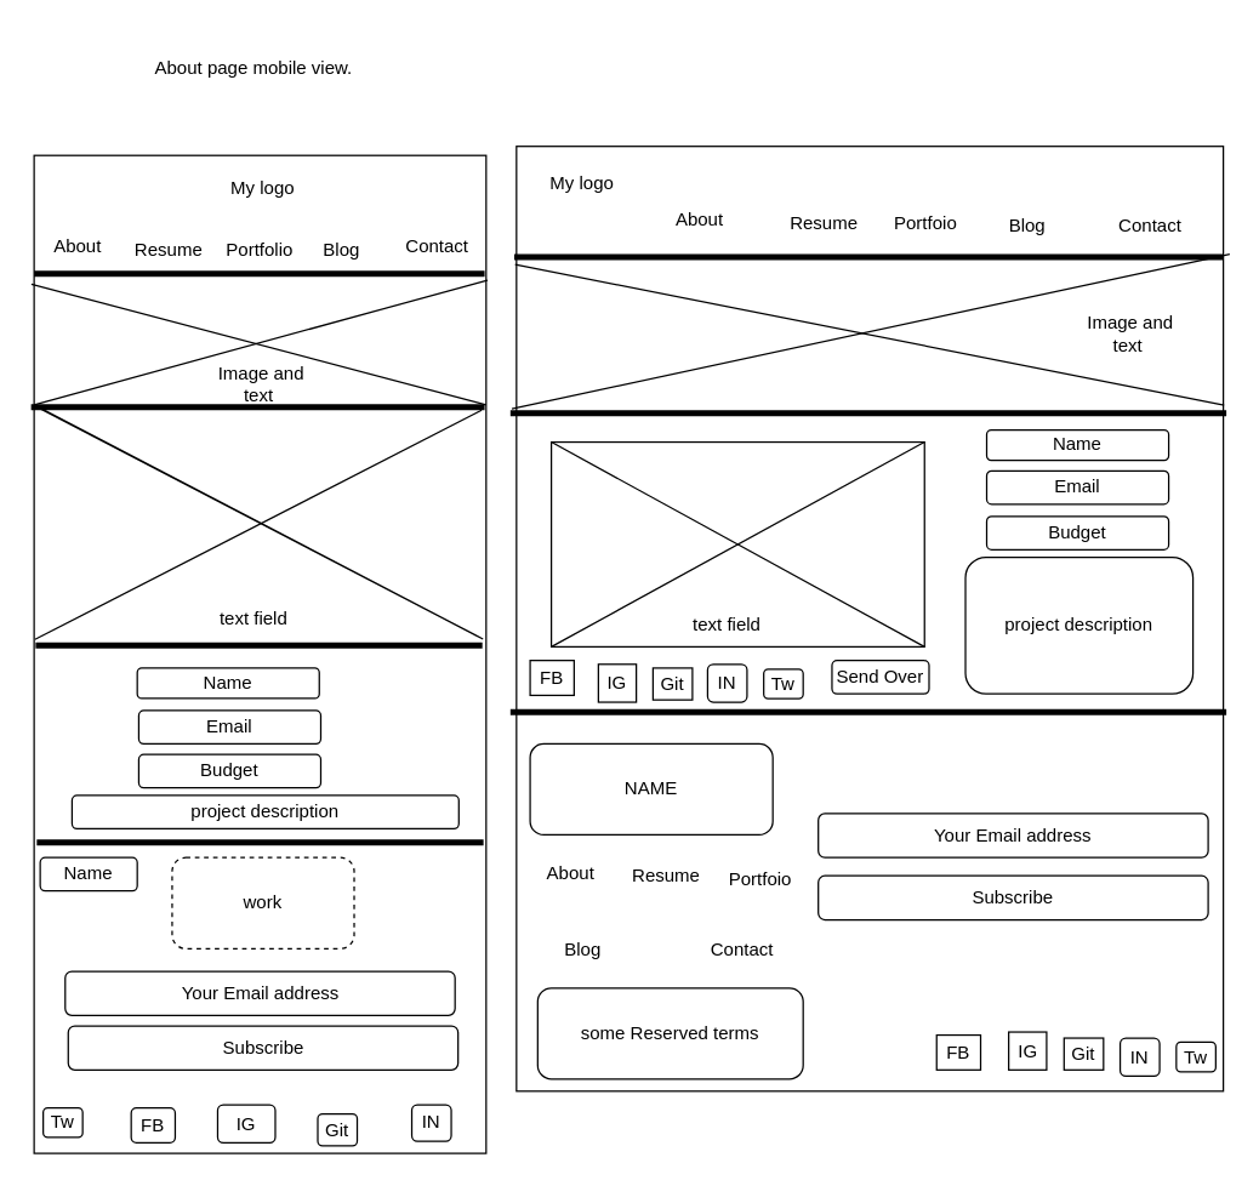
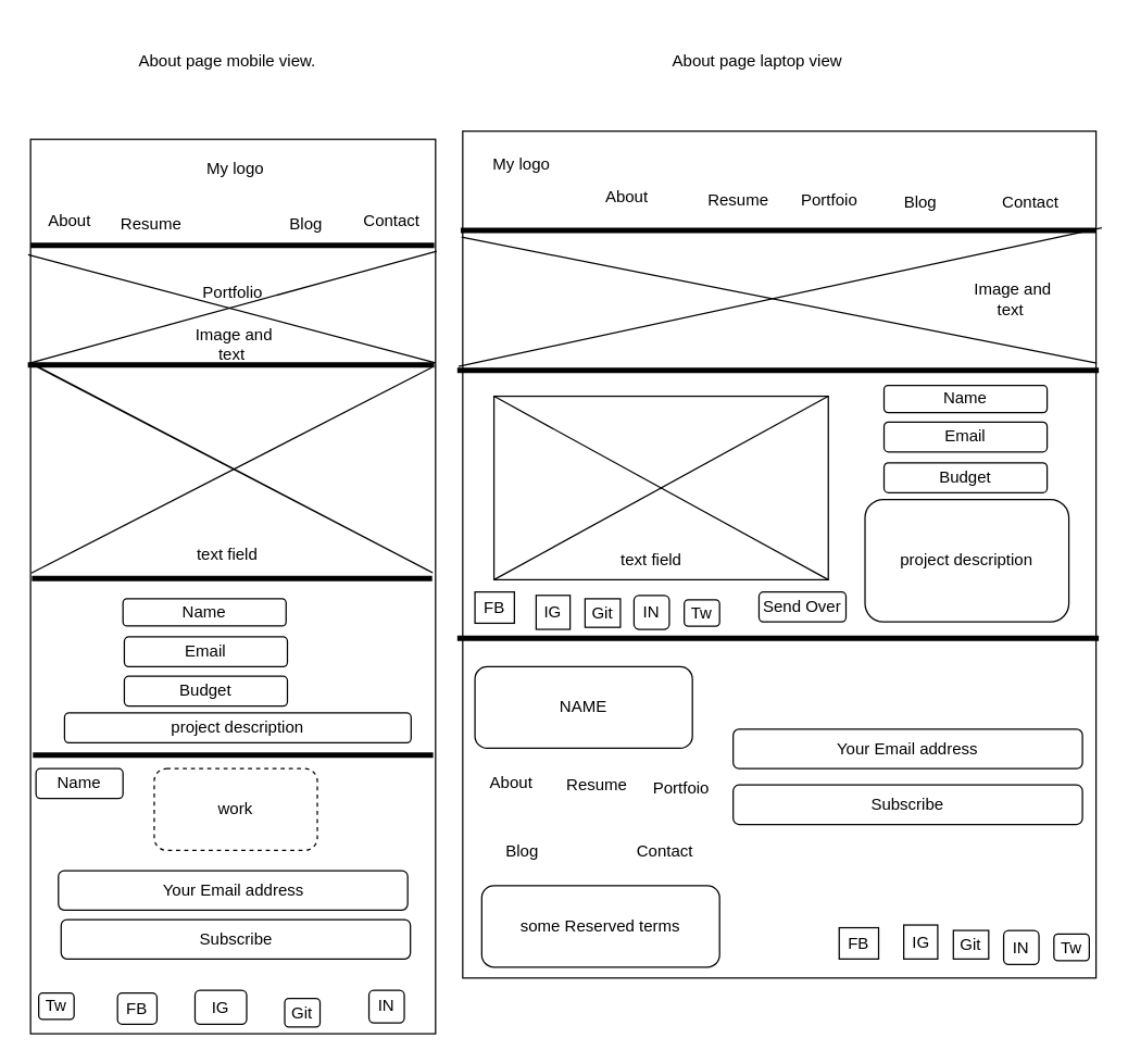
+ <mxCell id="32" value="About page laptop view" style="text;html=1;strokeColor=none;fillColor=none;align=center;verticalAlign=middle;whiteSpace=wrap;rounded=0;" vertex="1" parent="1"><mxGeometry x="400" y="34.5" width="314" height="20" as="geometry" /></mxCell>
- <mxCell id="6" value="Portfolio" style="text;html=1;strokeColor=none;fillColor=none;align=center;verticalAlign=middle;whiteSpace=wrap;rounded=0;" vertex="1" parent="1"><mxGeometry x="151" y="155" width="40" height="20" as="geometry" /></mxCell>
+ <mxCell id="6" value="Portfolio" style="text;html=1;strokeColor=none;fillColor=none;align=center;verticalAlign=middle;whiteSpace=wrap;rounded=0;" vertex="1" parent="1"><mxGeometry x="151" y="205" width="40" height="20" as="geometry" /></mxCell>
- <mxCell id="66" value="Send Over" style="rounded=1;whiteSpace=wrap;html=1;" vertex="1" parent="1"><mxGeometry x="548" y="435" width="64" height="22" as="geometry" /></mxCell>
+ <mxCell id="66" value="Send Over" style="rounded=1;whiteSpace=wrap;html=1;" vertex="1" parent="1"><mxGeometry x="558" y="435" width="64" height="22" as="geometry" /></mxCell>
